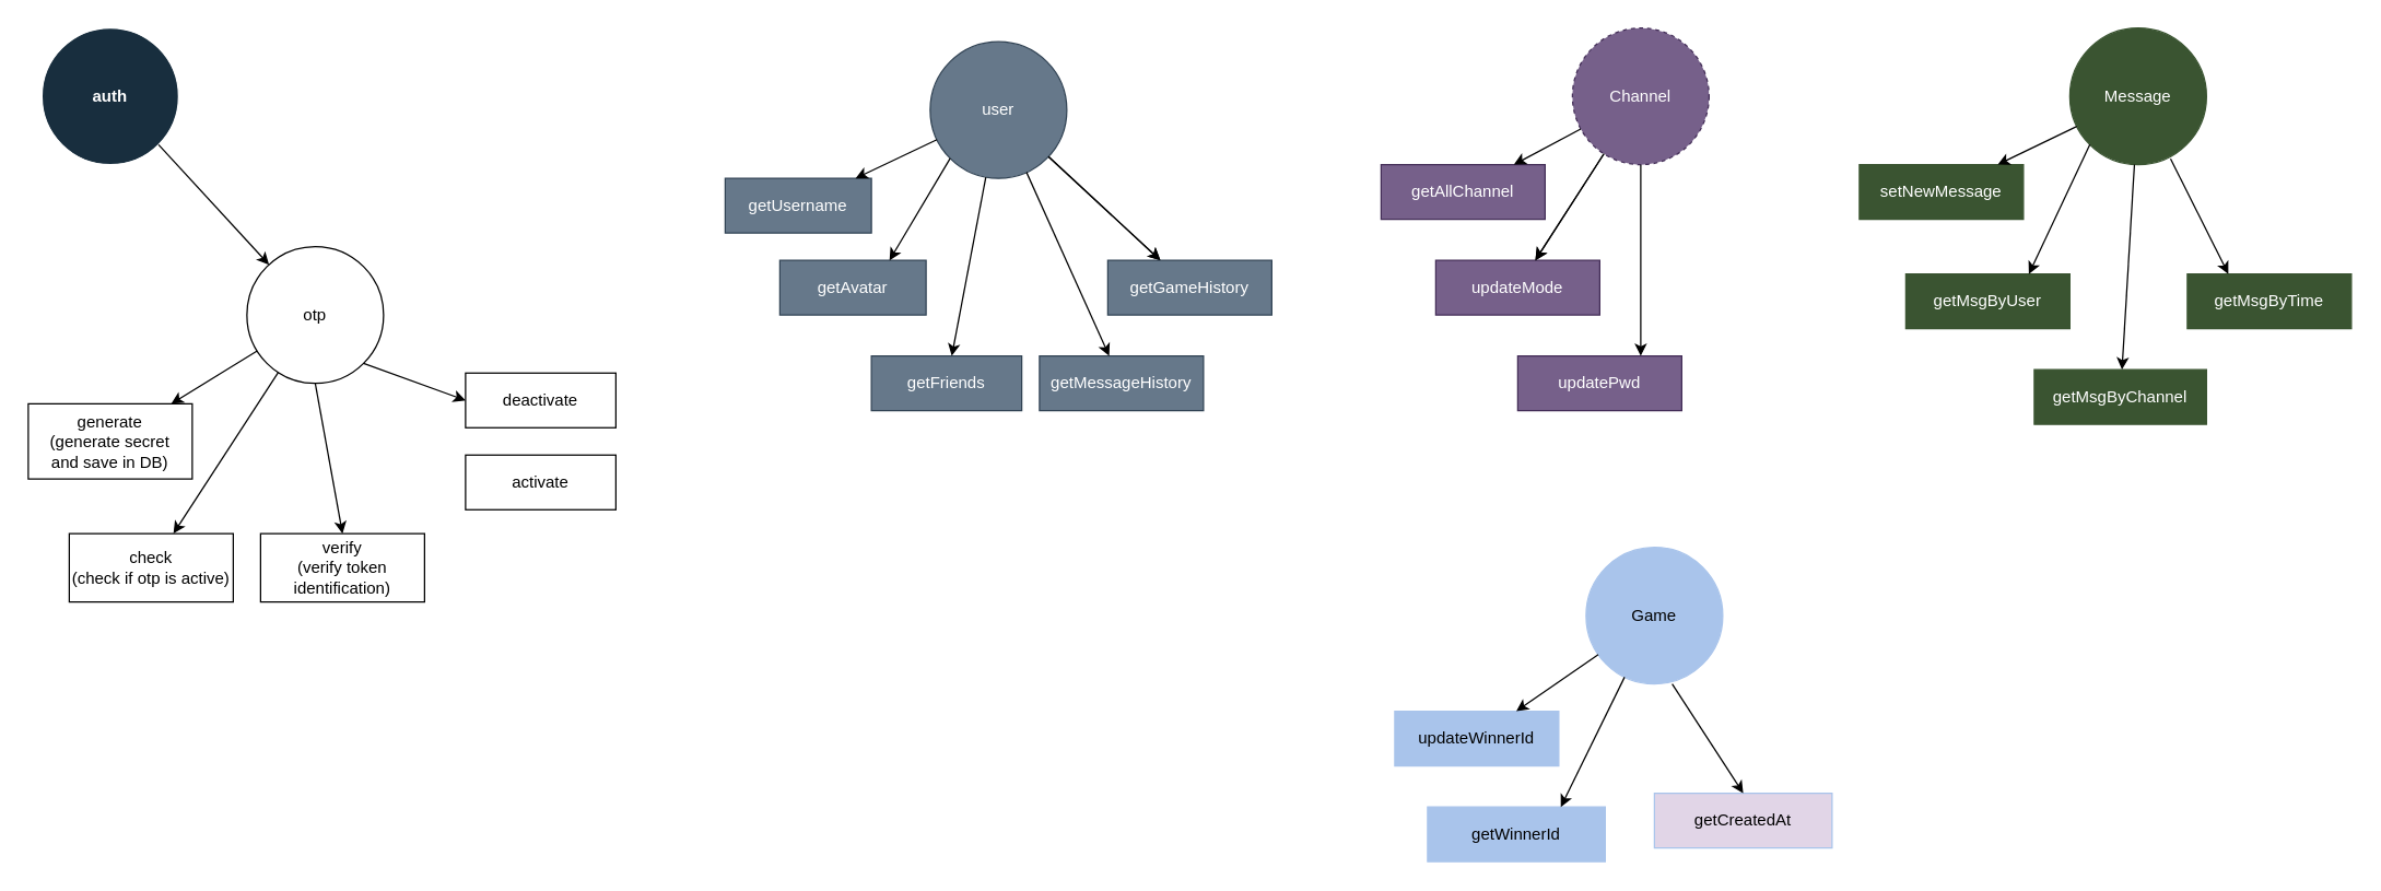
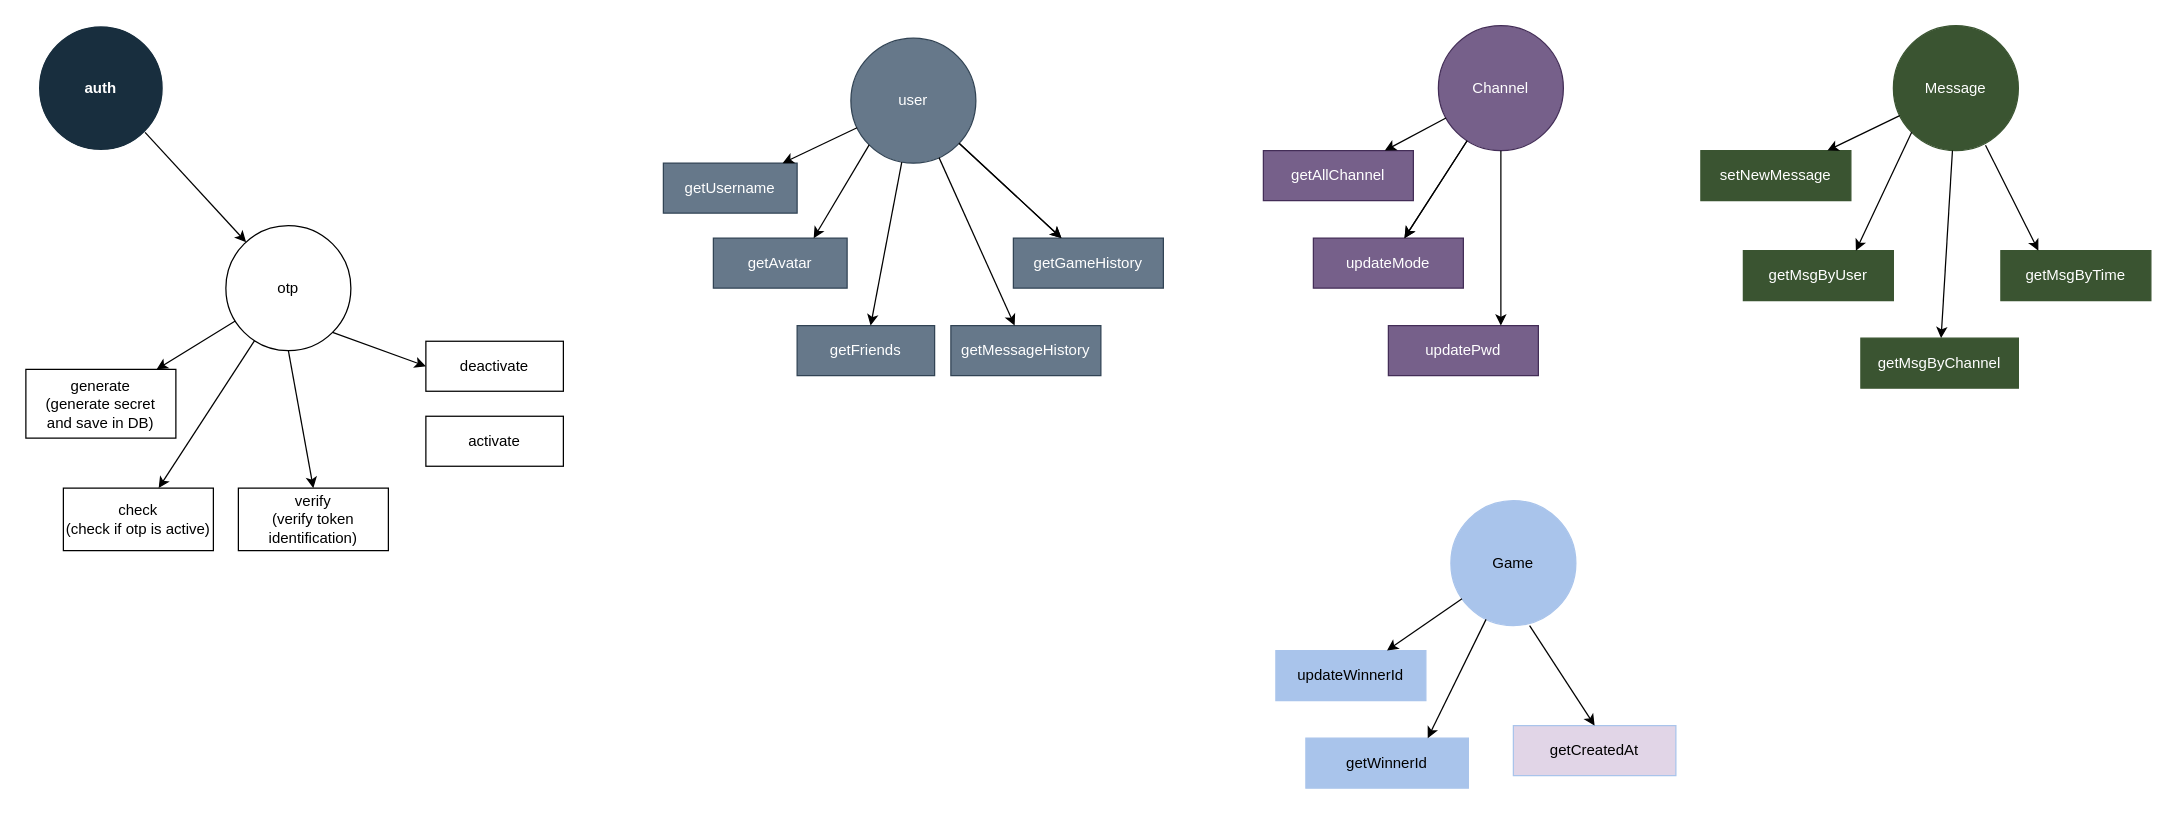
- <mxCell id="29" value="Channel" style="ellipse;whiteSpace=wrap;html=1;aspect=fixed;fillColor=#76608a;fontColor=#ffffff;strokeColor=#432D57;dashed=1;" parent="28" vertex="1"><mxGeometry x="140" width="100" height="100" as="geometry" /></mxCell>
+ <mxCell id="29" value="Channel" style="ellipse;whiteSpace=wrap;html=1;aspect=fixed;fillColor=#76608a;fontColor=#ffffff;strokeColor=#432D57;" parent="28" vertex="1"><mxGeometry x="140" width="100" height="100" as="geometry" /></mxCell>
